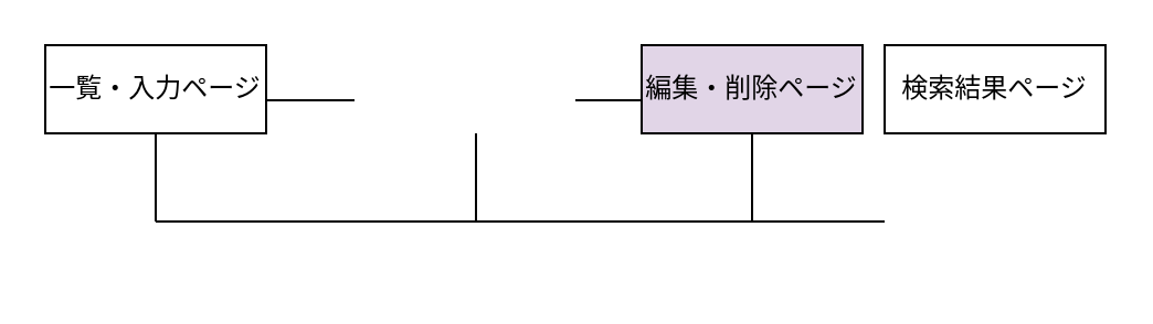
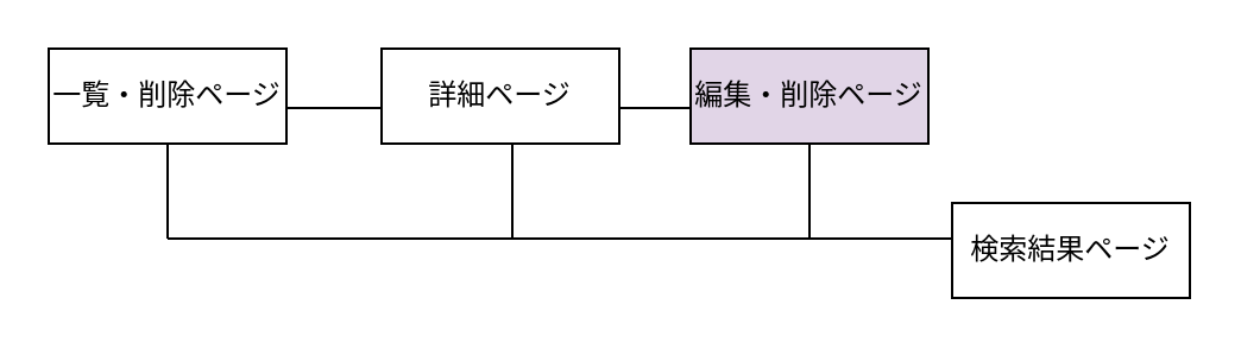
- <mxCell id="2" value="一覧・入力ページ&lt;br&gt;" style="whiteSpace=wrap;html=1;align=center;" parent="1" vertex="1"><mxGeometry x="20" y="20" width="100" height="40" as="geometry" /></mxCell>
+ <mxCell id="2" value="一覧・削除ページ&lt;br&gt;" style="whiteSpace=wrap;html=1;align=center;" parent="1" vertex="1"><mxGeometry x="20" y="20" width="100" height="40" as="geometry" /></mxCell>
+ <mxCell id="3" value="詳細ページ" style="whiteSpace=wrap;html=1;align=center;" parent="1" vertex="1"><mxGeometry x="160" y="20" width="100" height="40" as="geometry" /></mxCell>
- <mxCell id="5" value="検索結果ページ" style="whiteSpace=wrap;html=1;align=center;" parent="1" vertex="1"><mxGeometry x="400" y="20" width="100" height="40" as="geometry" /></mxCell>
+ <mxCell id="5" value="検索結果ページ" style="whiteSpace=wrap;html=1;align=center;" parent="1" vertex="1"><mxGeometry x="400" y="85" width="100" height="40" as="geometry" /></mxCell>
